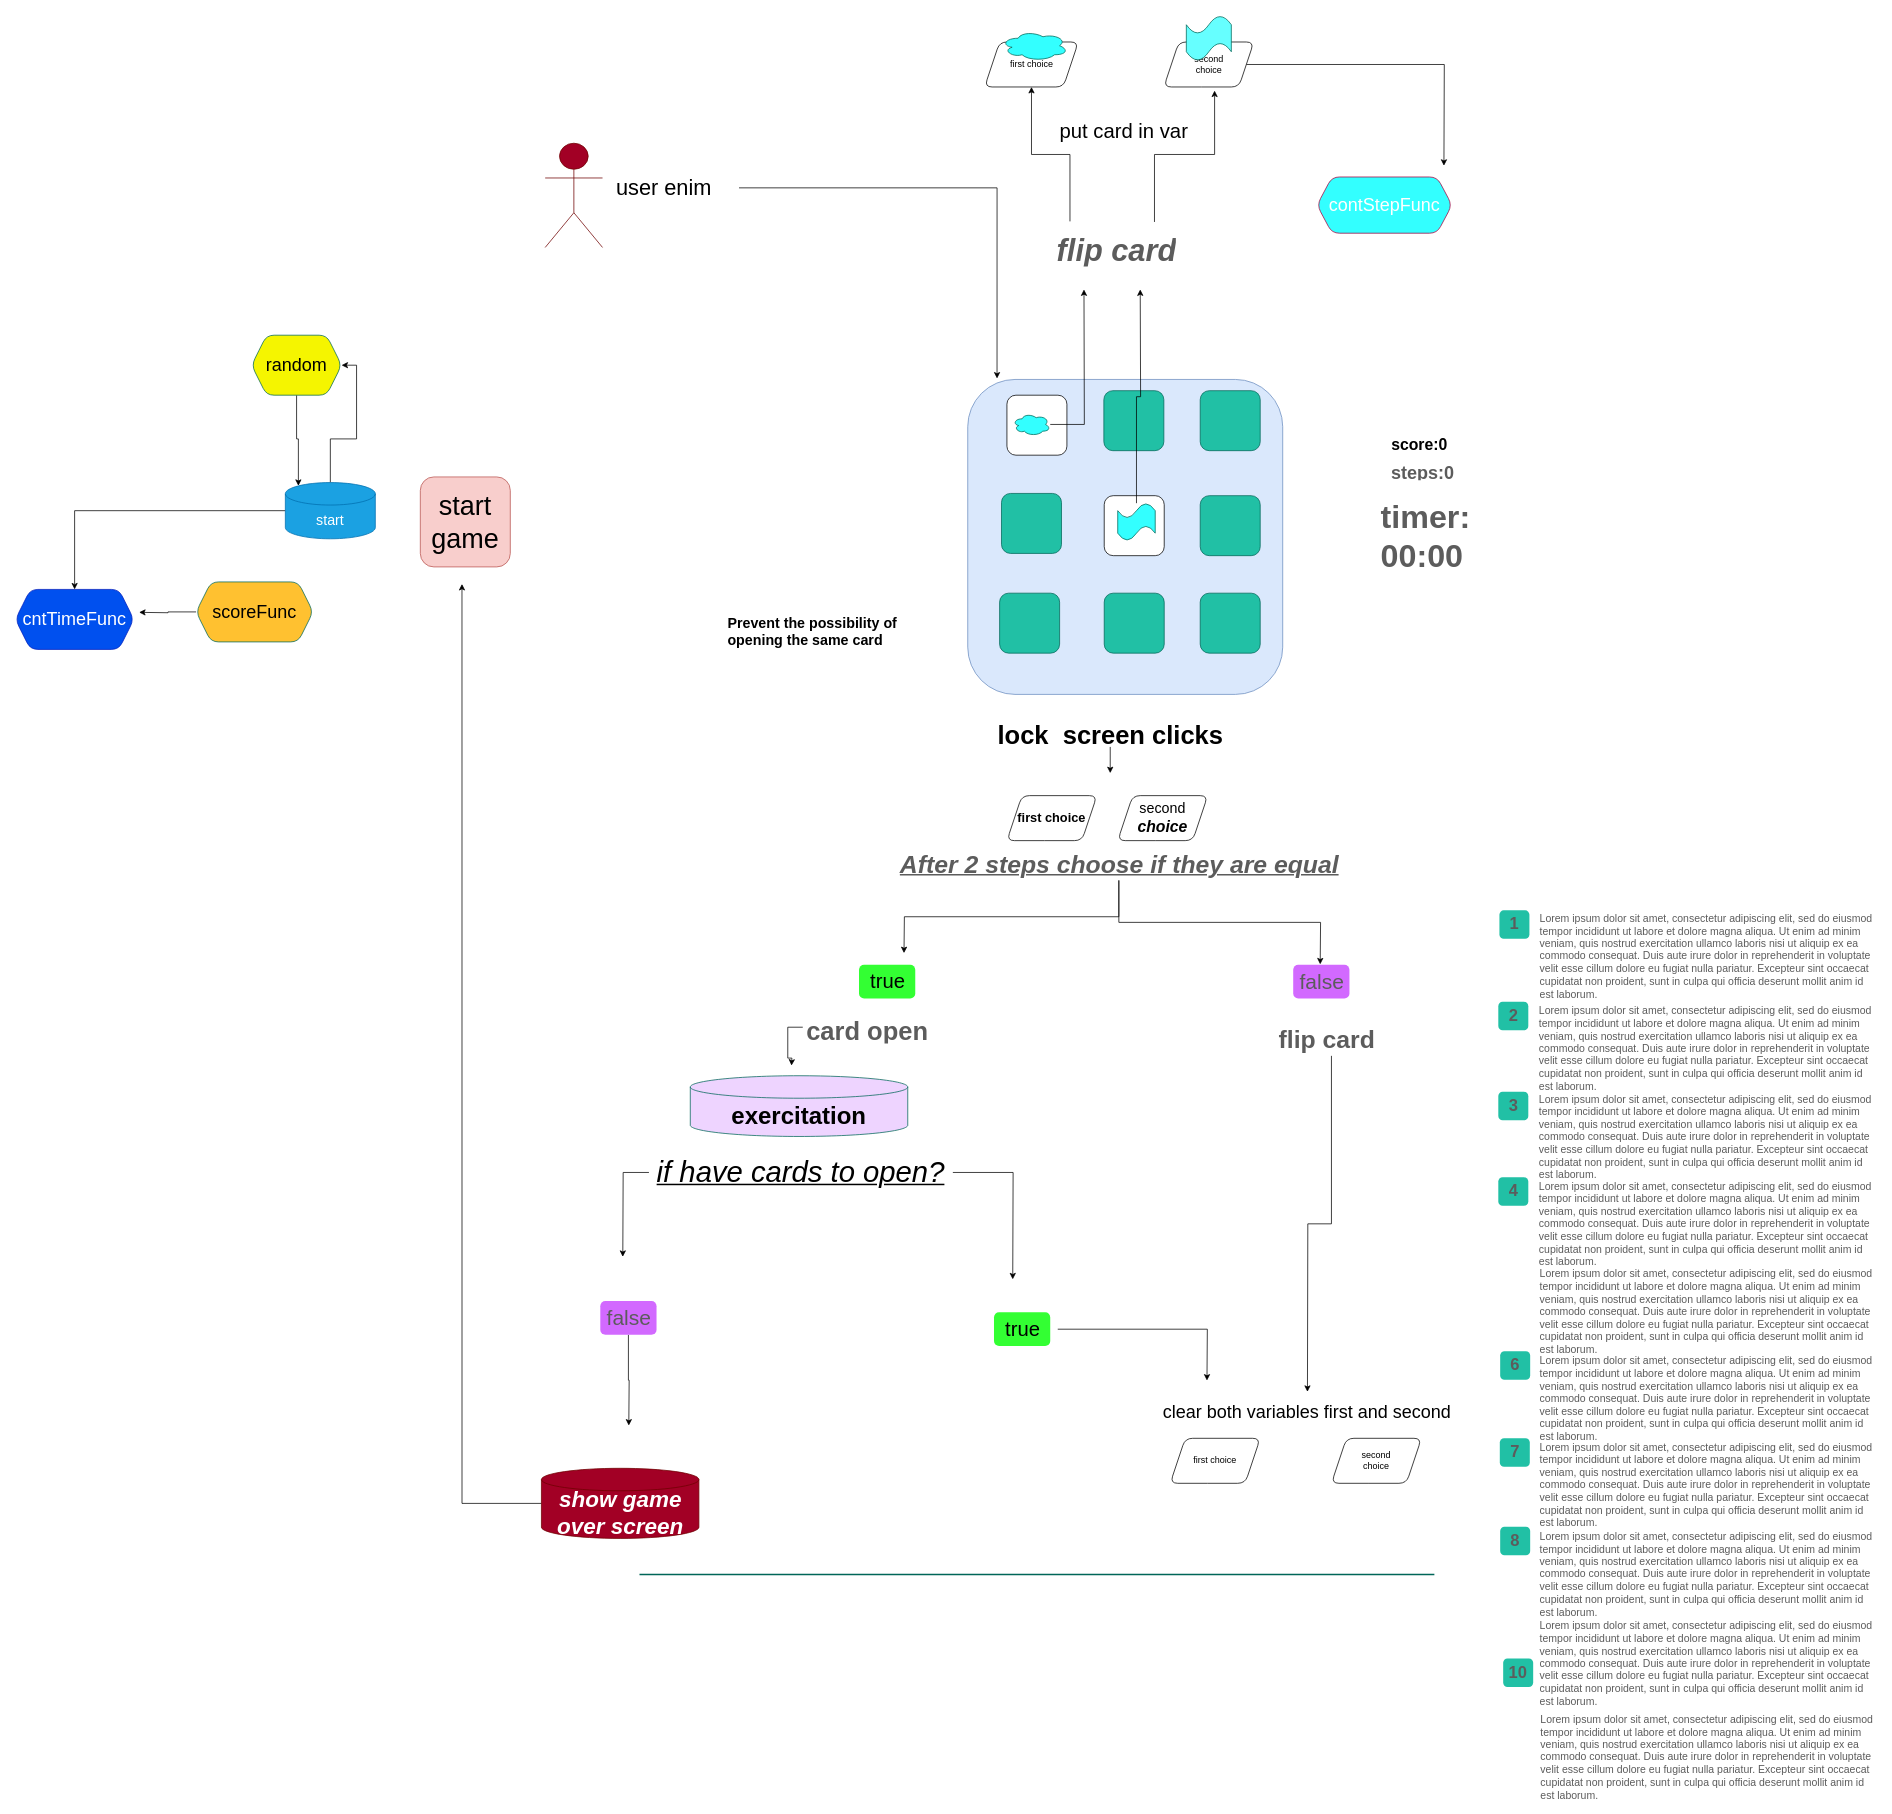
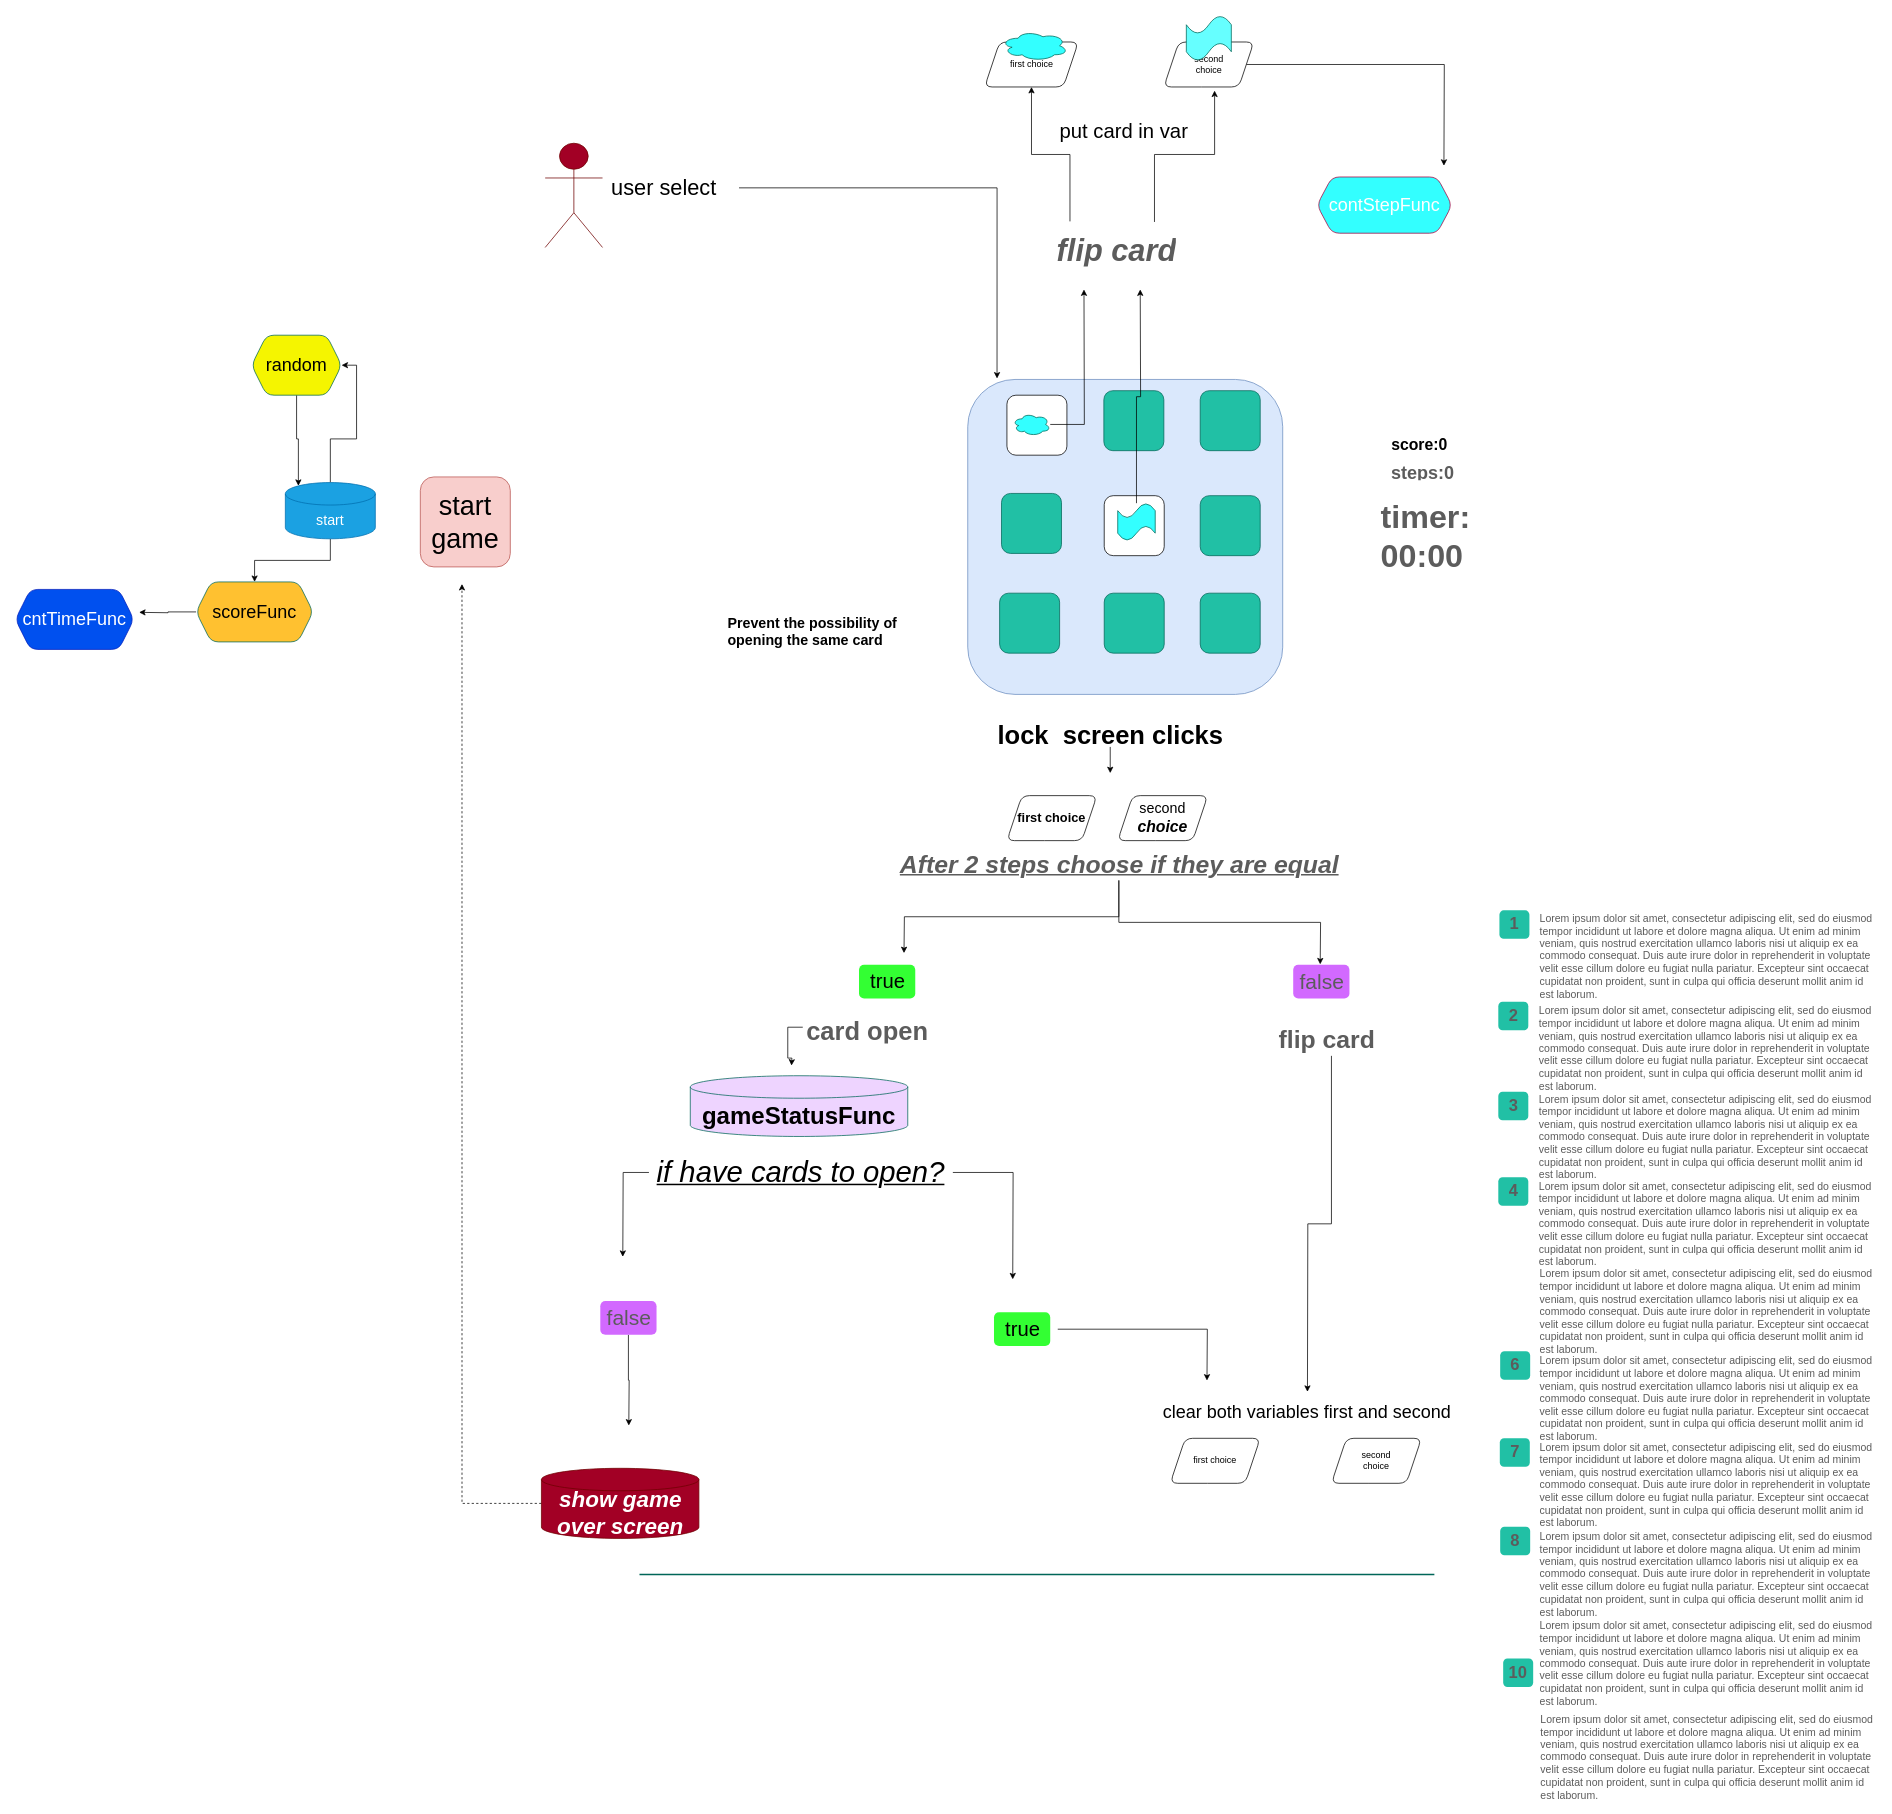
- <mxCell id="86" value="user enim" style="text;html=1;strokeColor=none;fillColor=none;align=center;verticalAlign=middle;whiteSpace=wrap;rounded=0;glass=0;fontSize=29;fontColor=#000000;" parent="1" vertex="1"><mxGeometry x="785" y="239.5" width="200" height="20" as="geometry" /></mxCell>
+ <mxCell id="86" value="user select" style="text;html=1;strokeColor=none;fillColor=none;align=center;verticalAlign=middle;whiteSpace=wrap;rounded=0;glass=0;fontSize=29;fontColor=#000000;" parent="1" vertex="1"><mxGeometry x="785" y="239.5" width="200" height="20" as="geometry" /></mxCell>
- <mxCell id="67" style="edgeStyle=orthogonalEdgeStyle;rounded=0;orthogonalLoop=1;jettySize=auto;html=1;" edge="1" parent="1" source="69" target="57"><mxGeometry relative="1" as="geometry" /></mxCell>
+ <mxCell id="67" style="edgeStyle=orthogonalEdgeStyle;rounded=0;orthogonalLoop=1;jettySize=auto;html=1;entryX=0.5;entryY=0;entryDx=0;entryDy=0;" edge="1" parent="1" source="69" target="59"><mxGeometry relative="1" as="geometry" /></mxCell>
- <mxCell id="65" style="edgeStyle=orthogonalEdgeStyle;rounded=0;orthogonalLoop=1;jettySize=auto;html=1;entryX=0.463;entryY=1.19;entryDx=0;entryDy=0;entryPerimeter=0;" edge="1" parent="1" source="66" target="85"><mxGeometry relative="1" as="geometry" /></mxCell>
+ <mxCell id="65" style="edgeStyle=orthogonalEdgeStyle;rounded=0;orthogonalLoop=1;jettySize=auto;html=1;entryX=0.463;entryY=1.19;entryDx=0;entryDy=0;entryPerimeter=0;dashed=1;" edge="1" parent="1" source="66" target="85"><mxGeometry relative="1" as="geometry" /></mxCell>
- <mxCell id="61" value="&lt;font style=&quot;font-size: 32px&quot;&gt;&lt;b&gt;exercitation&lt;/b&gt;&lt;/font&gt;" style="shape=cylinder3;whiteSpace=wrap;html=1;boundedLbl=1;backgroundOutline=1;size=15;rounded=1;glass=0;strokeColor=#006658;gradientColor=none;fontSize=19;fontColor=#000000;fillColor=#EED4FF;" parent="1" vertex="1"><mxGeometry x="920" y="1433.5" width="290" height="81" as="geometry" /></mxCell>
+ <mxCell id="61" value="&lt;font style=&quot;font-size: 32px&quot;&gt;&lt;b&gt;gameStatusFunc&lt;/b&gt;&lt;/font&gt;" style="shape=cylinder3;whiteSpace=wrap;html=1;boundedLbl=1;backgroundOutline=1;size=15;rounded=1;glass=0;strokeColor=#006658;gradientColor=none;fontSize=19;fontColor=#000000;fillColor=#EED4FF;" parent="1" vertex="1"><mxGeometry x="920" y="1433.5" width="290" height="81" as="geometry" /></mxCell>
